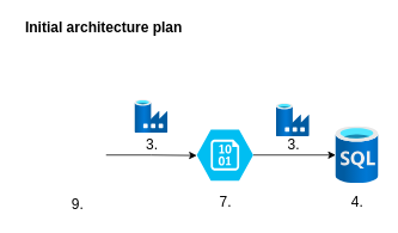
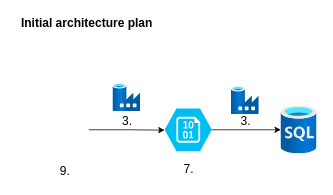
- <mxCell id="12" value="4." style="text;html=1;align=center;verticalAlign=middle;resizable=0;points=[];autosize=1;strokeColor=none;fillColor=none;fontSize=16;" vertex="1" parent="1"><mxGeometry x="386.5" y="212" width="23" height="23" as="geometry" /></mxCell>
